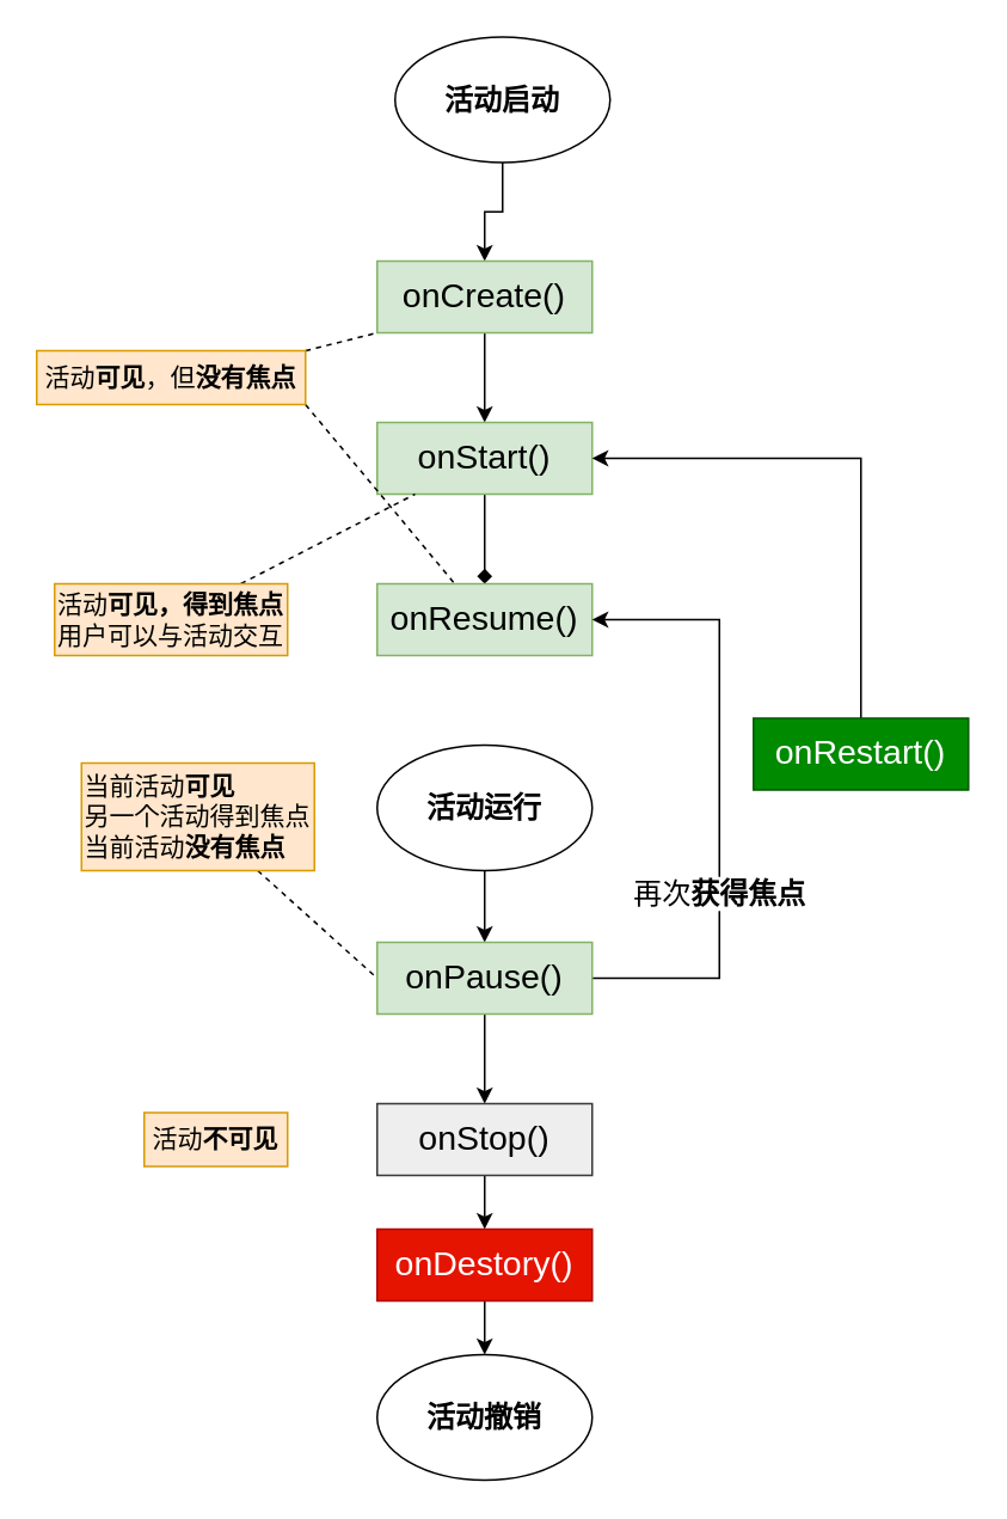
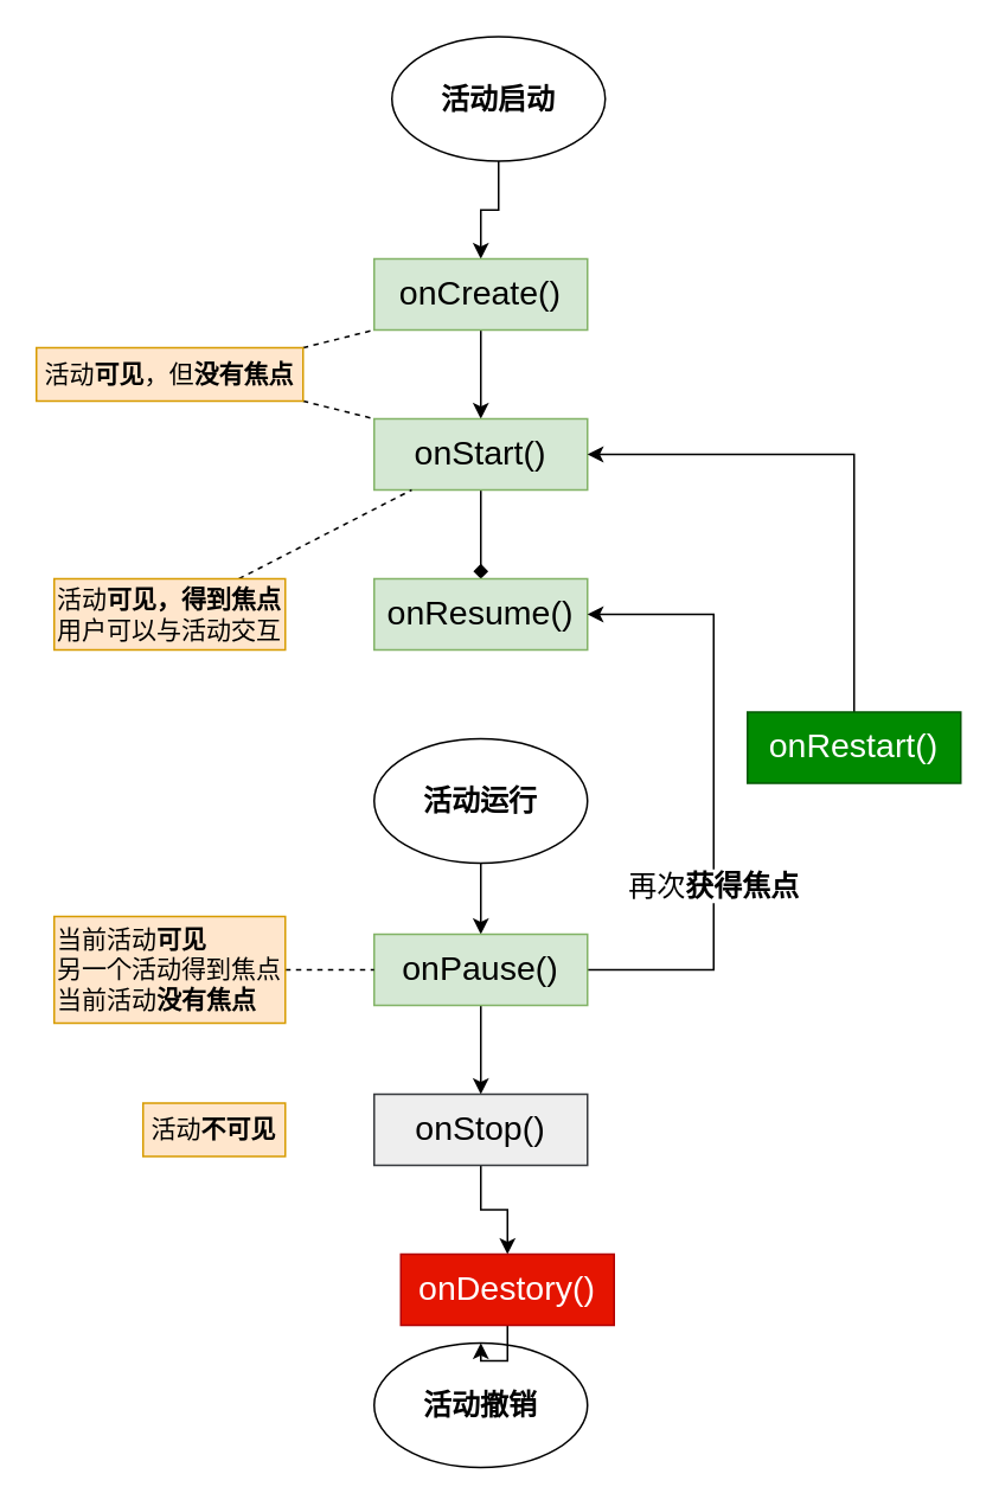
- <mxCell id="23" style="rounded=0;orthogonalLoop=1;jettySize=auto;html=1;exitX=1;exitY=1;exitDx=0;exitDy=0;endArrow=none;endFill=0;dashed=1;" edge="1" parent="1" source="24" target="11"><mxGeometry relative="1" as="geometry" /></mxCell>
+ <mxCell id="23" style="rounded=0;orthogonalLoop=1;jettySize=auto;html=1;exitX=1;exitY=1;exitDx=0;exitDy=0;entryX=0;entryY=0;entryDx=0;entryDy=0;endArrow=none;endFill=0;dashed=1;" edge="1" parent="1" source="24" target="10"><mxGeometry relative="1" as="geometry" /></mxCell>
- <mxCell id="28" value="当前活动&lt;b style=&quot;font-size: 14px;&quot;&gt;可见&lt;/b&gt;&lt;div&gt;另一个活动得到焦点&lt;/div&gt;&lt;div&gt;当前活动&lt;b&gt;没有焦点&lt;/b&gt;&lt;/div&gt;" style="text;html=1;align=left;verticalAlign=middle;whiteSpace=wrap;rounded=0;fontSize=14;fillColor=#ffe6cc;strokeColor=#d79b00;" vertex="1" parent="1"><mxGeometry x="45" y="425" width="130" height="60" as="geometry" /></mxCell>
+ <mxCell id="28" value="当前活动&lt;b style=&quot;font-size: 14px;&quot;&gt;可见&lt;/b&gt;&lt;div&gt;另一个活动得到焦点&lt;/div&gt;&lt;div&gt;当前活动&lt;b&gt;没有焦点&lt;/b&gt;&lt;/div&gt;" style="text;html=1;align=left;verticalAlign=middle;whiteSpace=wrap;rounded=0;fontSize=14;fillColor=#ffe6cc;strokeColor=#d79b00;" vertex="1" parent="1"><mxGeometry x="30" y="515" width="130" height="60" as="geometry" /></mxCell>
- <mxCell id="19" value="onDestory()" style="rounded=0;whiteSpace=wrap;html=1;fontSize=19;fillColor=#e51400;fontColor=#ffffff;strokeColor=#B20000;" vertex="1" parent="1"><mxGeometry x="210" y="685" width="120" height="40" as="geometry" /></mxCell>
+ <mxCell id="19" value="onDestory()" style="rounded=0;whiteSpace=wrap;html=1;fontSize=19;fillColor=#e51400;fontColor=#ffffff;strokeColor=#B20000;" vertex="1" parent="1"><mxGeometry x="225" y="705" width="120" height="40" as="geometry" /></mxCell>
